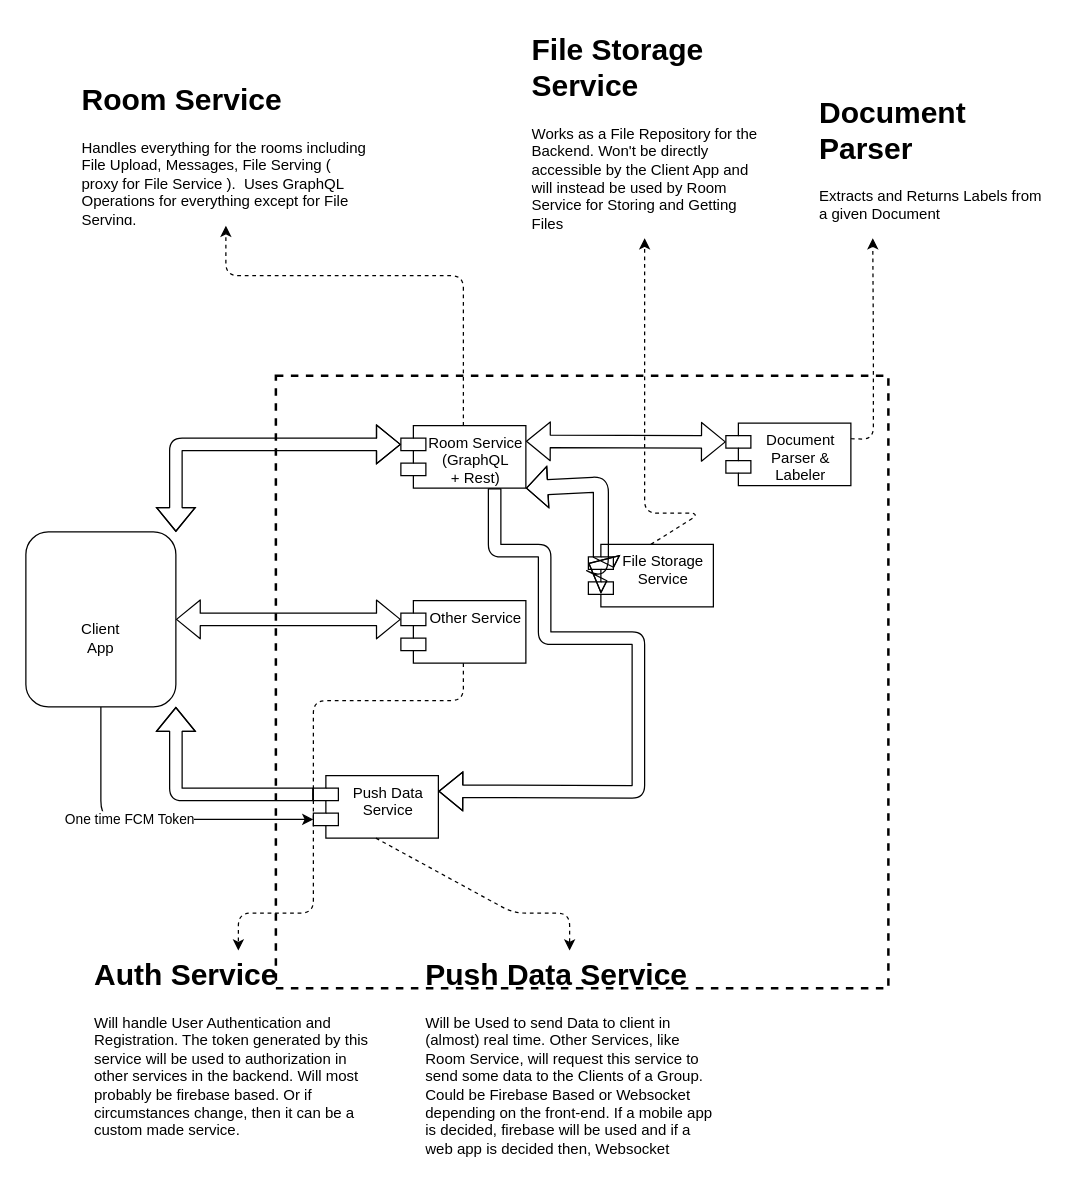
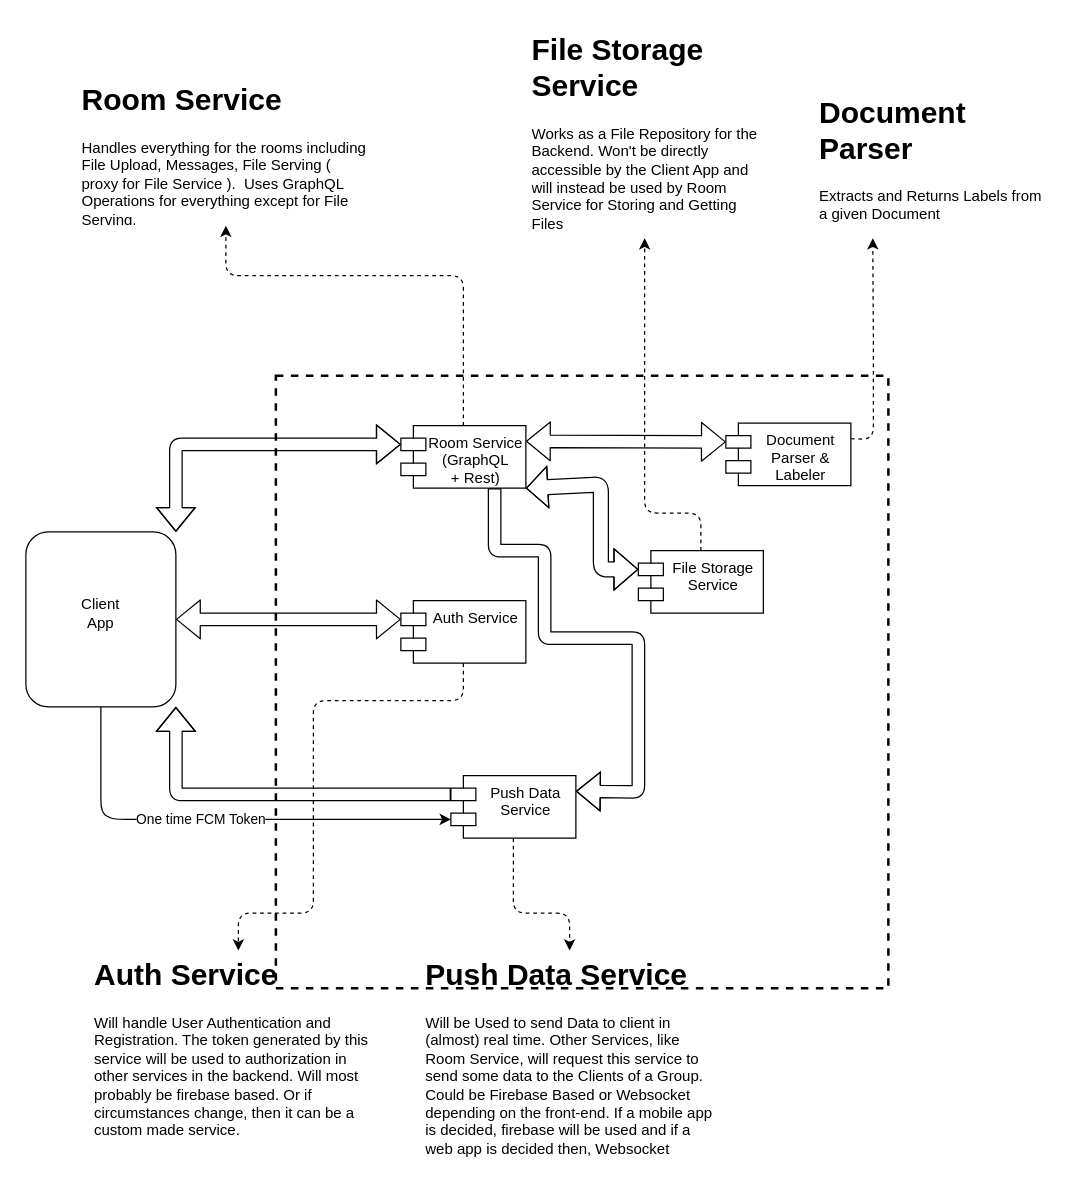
- <mxCell id="6" value="File Storage &#10;Service&#10;" style="shape=module;align=left;spacingLeft=20;align=center;verticalAlign=top;strokeWidth=1;" parent="1" vertex="1"><mxGeometry x="470" y="435" width="100" height="50" as="geometry" /></mxCell>
+ <mxCell id="6" value="File Storage &#10;Service&#10;" style="shape=module;align=left;spacingLeft=20;align=center;verticalAlign=top;strokeWidth=1;" parent="1" vertex="1"><mxGeometry x="510" y="440" width="100" height="50" as="geometry" /></mxCell>
- <mxCell id="8" value="Other Service" style="shape=module;align=left;spacingLeft=20;align=center;verticalAlign=top;strokeWidth=1;fillColor=#ffffff;" parent="1" vertex="1"><mxGeometry x="320" y="480" width="100" height="50" as="geometry" /></mxCell>
+ <mxCell id="8" value="Auth Service" style="shape=module;align=left;spacingLeft=20;align=center;verticalAlign=top;strokeWidth=1;fillColor=#ffffff;" parent="1" vertex="1"><mxGeometry x="320" y="480" width="100" height="50" as="geometry" /></mxCell>
- <mxCell id="3" value="Client App" style="text;html=1;strokeColor=none;fillColor=none;align=center;verticalAlign=middle;whiteSpace=wrap;rounded=0;" parent="1" vertex="1"><mxGeometry x="60" y="500" width="40" height="20" as="geometry" /></mxCell>
+ <mxCell id="3" value="Client App" style="text;html=1;strokeColor=none;fillColor=none;align=center;verticalAlign=middle;whiteSpace=wrap;rounded=0;" parent="1" vertex="1"><mxGeometry x="60" y="480" width="40" height="20" as="geometry" /></mxCell>
- <mxCell id="7" value="Push Data&#10;Service&#10;" style="shape=module;align=left;spacingLeft=20;align=center;verticalAlign=top;strokeWidth=1;fillColor=#ffffff;" parent="1" vertex="1"><mxGeometry x="250" y="620" width="100" height="50" as="geometry" /></mxCell>
+ <mxCell id="7" value="Push Data&#10;Service&#10;" style="shape=module;align=left;spacingLeft=20;align=center;verticalAlign=top;strokeWidth=1;fillColor=#ffffff;" parent="1" vertex="1"><mxGeometry x="360" y="620" width="100" height="50" as="geometry" /></mxCell>
